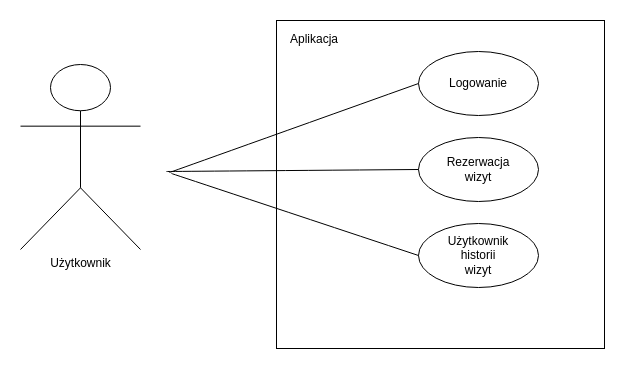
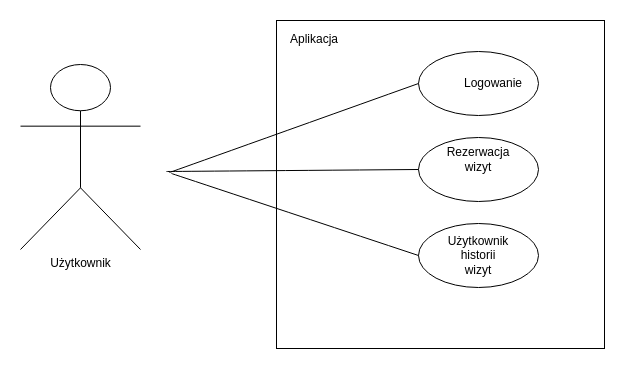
- <mxCell id="11" value="Logowanie" style="text;html=1;align=center;verticalAlign=middle;whiteSpace=wrap;rounded=0;" vertex="1" parent="1"><mxGeometry x="448" y="68" width="60" height="30" as="geometry" /></mxCell>
+ <mxCell id="11" value="Logowanie" style="text;html=1;align=center;verticalAlign=middle;whiteSpace=wrap;rounded=0;" vertex="1" parent="1"><mxGeometry x="463" y="68" width="60" height="30" as="geometry" /></mxCell>
- <mxCell id="12" value="Rezerwacja wizyt" style="text;html=1;align=center;verticalAlign=middle;whiteSpace=wrap;rounded=0;" vertex="1" parent="1"><mxGeometry x="448" y="154" width="60" height="30" as="geometry" /></mxCell>
+ <mxCell id="12" value="Rezerwacja wizyt" style="text;html=1;align=center;verticalAlign=middle;whiteSpace=wrap;rounded=0;" vertex="1" parent="1"><mxGeometry x="448" y="144" width="60" height="30" as="geometry" /></mxCell>
